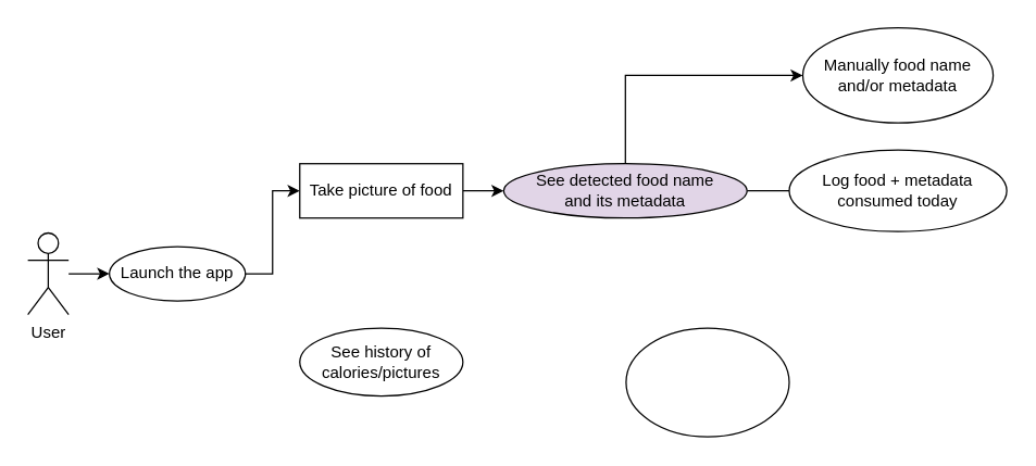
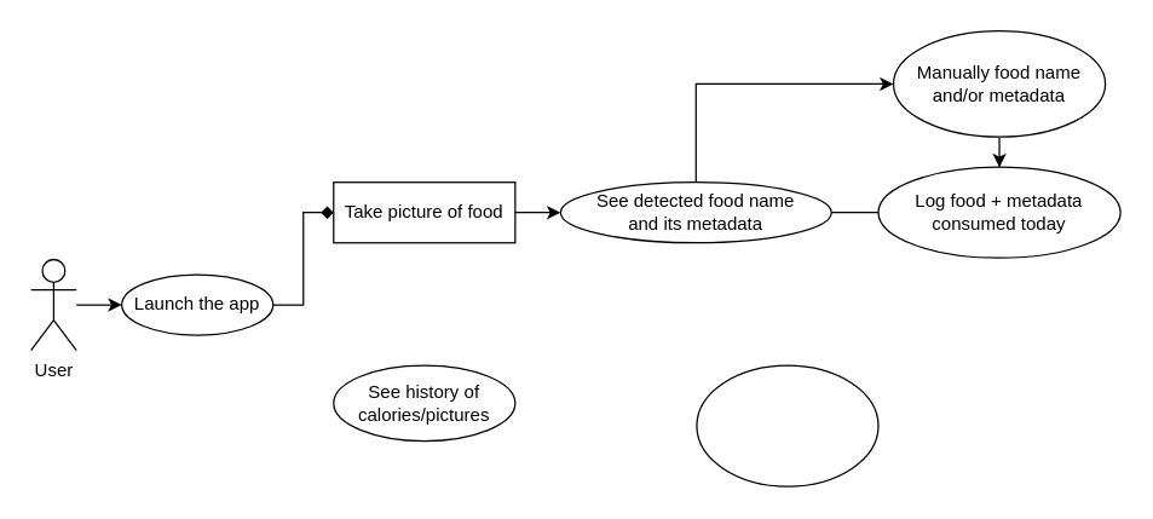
+ <mxCell id="12" style="edgeStyle=orthogonalEdgeStyle;rounded=0;orthogonalLoop=1;jettySize=auto;html=1;entryX=0.5;entryY=0;entryDx=0;entryDy=0;" edge="1" parent="1" source="13" target="14"><mxGeometry relative="1" as="geometry" /></mxCell>
- <mxCell id="4" style="edgeStyle=orthogonalEdgeStyle;rounded=0;orthogonalLoop=1;jettySize=auto;html=1;entryX=0;entryY=0.5;entryDx=0;entryDy=0;" edge="1" parent="1" source="5" target="7"><mxGeometry relative="1" as="geometry" /></mxCell>
+ <mxCell id="4" style="edgeStyle=orthogonalEdgeStyle;rounded=0;orthogonalLoop=1;jettySize=auto;html=1;entryX=0;entryY=0.5;entryDx=0;entryDy=0;endArrow=diamond;" edge="1" parent="1" source="5" target="7"><mxGeometry relative="1" as="geometry" /></mxCell>
- <mxCell id="11" value="See detected food name &lt;br&gt;and its metadata" style="ellipse;whiteSpace=wrap;html=1;fillColor=#e1d5e7;" vertex="1" parent="1"><mxGeometry x="370" y="120" width="179" height="40" as="geometry" /></mxCell>
+ <mxCell id="11" value="See detected food name &lt;br&gt;and its metadata" style="ellipse;whiteSpace=wrap;html=1;" vertex="1" parent="1"><mxGeometry x="370" y="120" width="179" height="40" as="geometry" /></mxCell>
